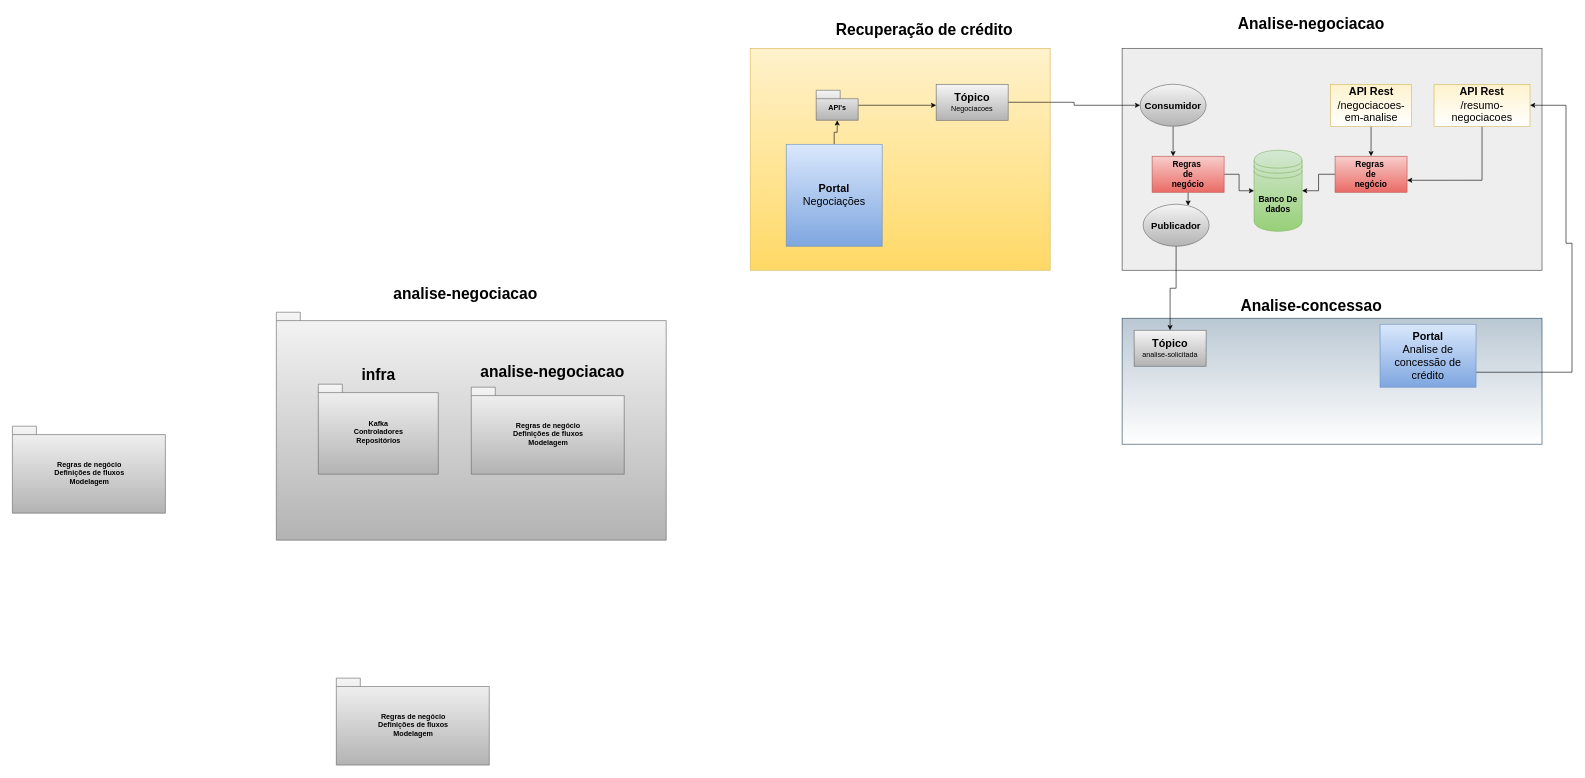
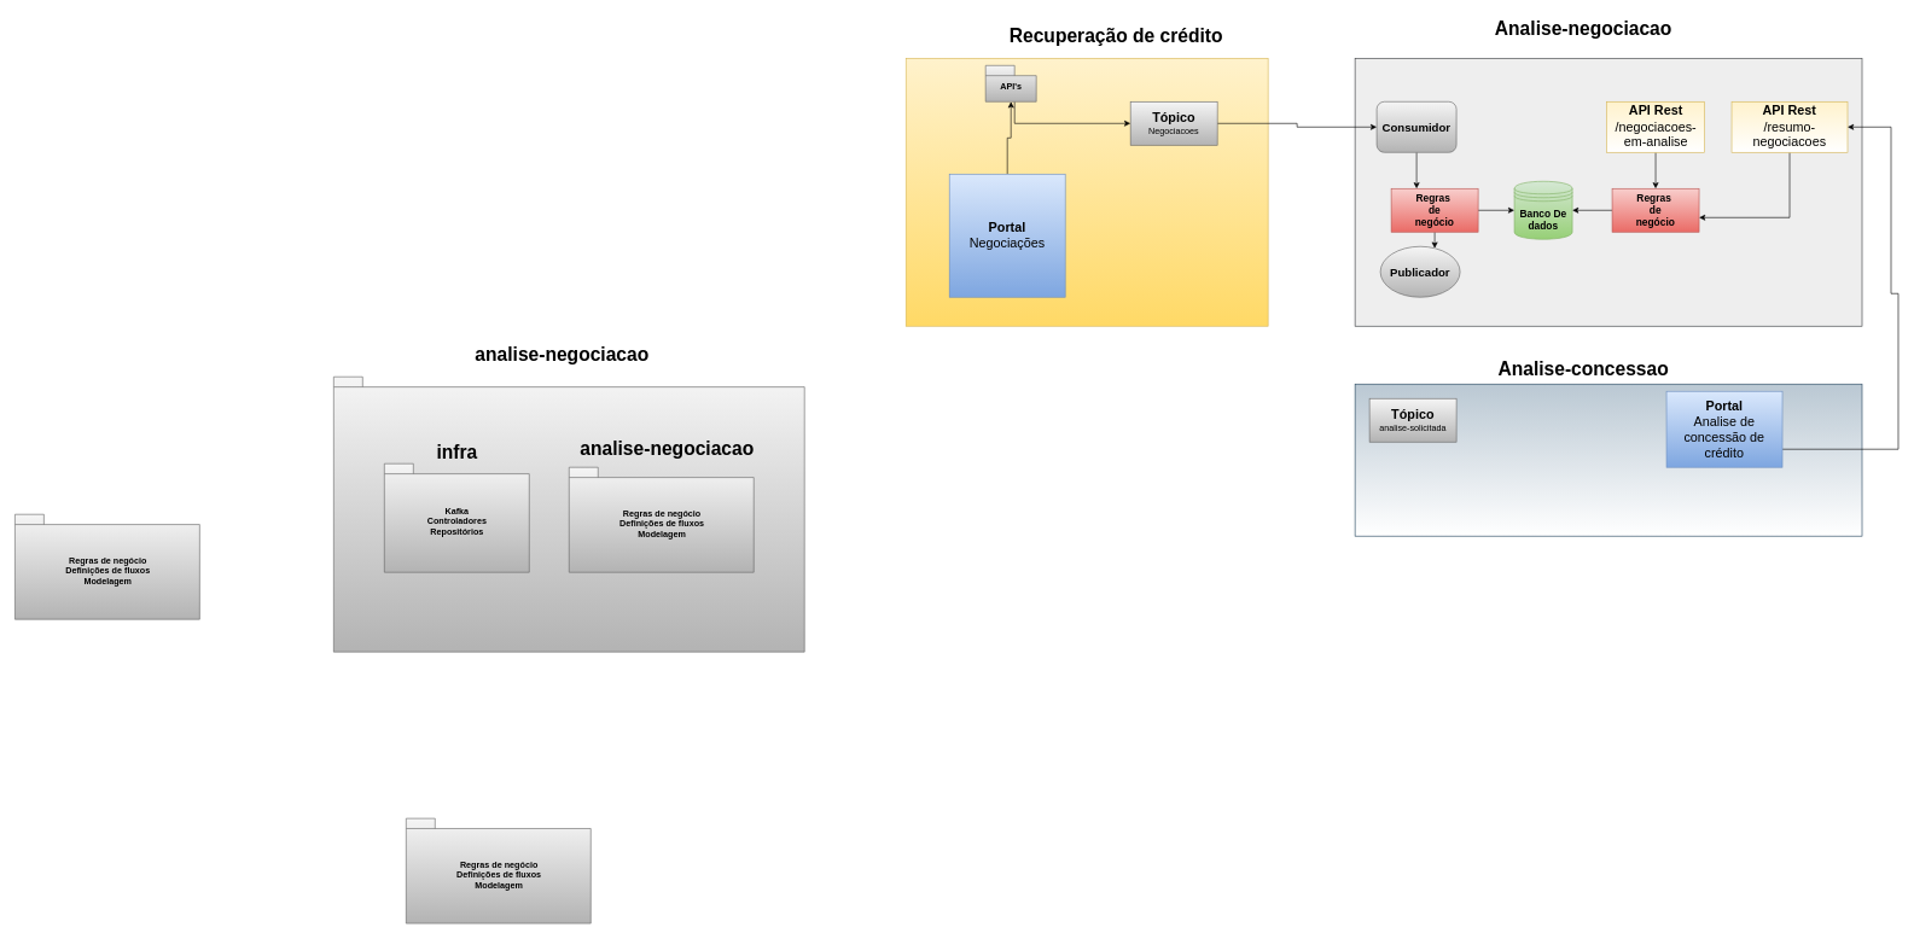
- <mxCell id="11" value="API's" style="shape=folder;fontStyle=1;spacingTop=10;tabWidth=40;tabHeight=14;tabPosition=left;html=1;gradientColor=#b3b3b3;fillColor=#f5f5f5;strokeColor=#666666;" vertex="1" parent="1"><mxGeometry x="1360" y="150" width="70" height="50" as="geometry" /></mxCell>
+ <mxCell id="11" value="API's" style="shape=folder;fontStyle=1;spacingTop=10;tabWidth=40;tabHeight=14;tabPosition=left;html=1;gradientColor=#b3b3b3;fillColor=#f5f5f5;strokeColor=#666666;" vertex="1" parent="1"><mxGeometry x="1360" y="90" width="70" height="50" as="geometry" /></mxCell>
- <mxCell id="13" value="&lt;font style=&quot;font-size: 16px&quot;&gt;Consumidor&lt;/font&gt;" style="ellipse;whiteSpace=wrap;html=1;gradientColor=#b3b3b3;fillColor=#f5f5f5;strokeColor=#666666;fontStyle=1;fontSize=14;" vertex="1" parent="1"><mxGeometry x="1900" y="140" width="110" height="70" as="geometry" /></mxCell>
+ <mxCell id="13" value="&lt;font style=&quot;font-size: 16px&quot;&gt;Consumidor&lt;/font&gt;" style="whiteSpace=wrap;html=1;gradientColor=#b3b3b3;fillColor=#f5f5f5;strokeColor=#666666;fontStyle=1;fontSize=14;rounded=1;" vertex="1" parent="1"><mxGeometry x="1900" y="140" width="110" height="70" as="geometry" /></mxCell>
- <mxCell id="18" value="Banco De dados" style="shape=datastore;whiteSpace=wrap;html=1;gradientColor=#97d077;fontSize=14;fillColor=#d5e8d4;strokeColor=#82b366;fontStyle=1" vertex="1" parent="1"><mxGeometry x="2090" y="250" width="80" height="135" as="geometry" /></mxCell>
+ <mxCell id="18" value="Banco De dados" style="shape=datastore;whiteSpace=wrap;html=1;gradientColor=#97d077;fontSize=14;fillColor=#d5e8d4;strokeColor=#82b366;fontStyle=1" vertex="1" parent="1"><mxGeometry x="2090" y="250" width="80" height="80" as="geometry" /></mxCell>
- <mxCell id="30" style="edgeStyle=orthogonalEdgeStyle;rounded=0;orthogonalLoop=1;jettySize=auto;html=1;fontSize=14;" edge="1" parent="1" source="17" target="27"><mxGeometry relative="1" as="geometry" /></mxCell>
